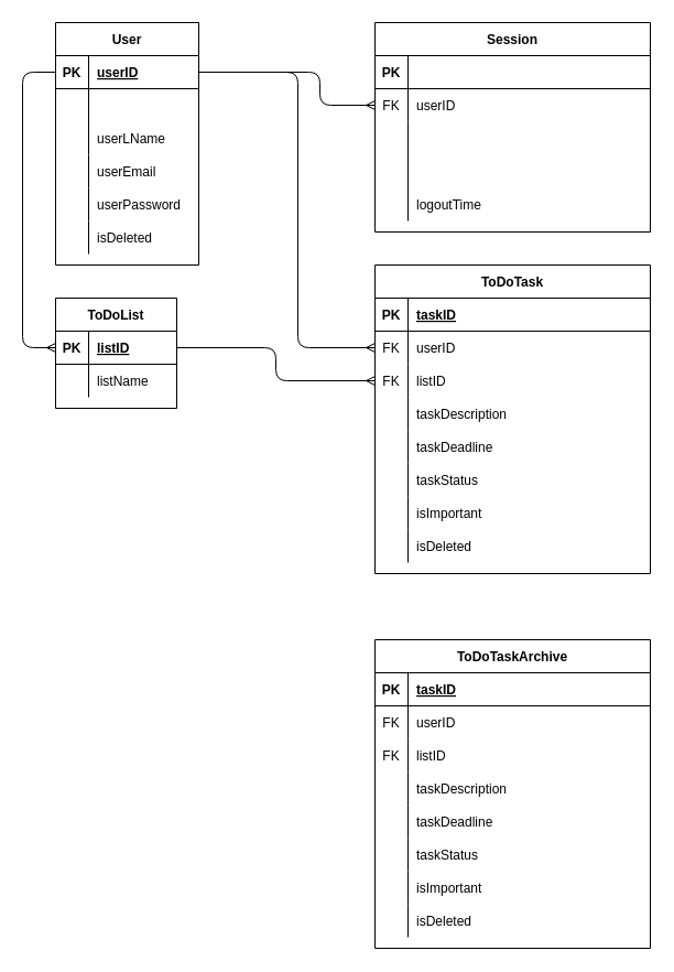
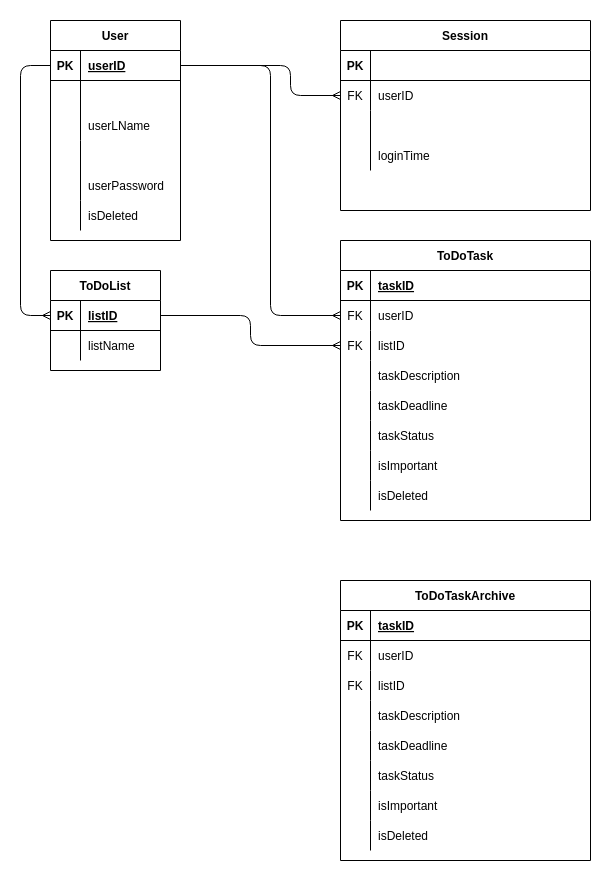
- <mxCell id="13" value="userEmail" style="shape=partialRectangle;overflow=hidden;connectable=0;fillColor=none;top=0;left=0;bottom=0;right=0;align=left;spacingLeft=6;" parent="11" vertex="1"><mxGeometry x="30" width="100" height="30" as="geometry"><mxRectangle width="100" height="30" as="alternateBounds" /></mxGeometry></mxCell>
+ <mxCell id="55" value="loginTime" style="shape=partialRectangle;overflow=hidden;connectable=0;fillColor=none;top=0;left=0;bottom=0;right=0;align=left;spacingLeft=6;" parent="53" vertex="1"><mxGeometry x="30" width="220" height="30" as="geometry"><mxRectangle width="220" height="30" as="alternateBounds" /></mxGeometry></mxCell>
- <mxCell id="58" value="logoutTime" style="shape=partialRectangle;overflow=hidden;connectable=0;fillColor=none;top=0;left=0;bottom=0;right=0;align=left;spacingLeft=6;" parent="56" vertex="1"><mxGeometry x="30" width="220" height="30" as="geometry"><mxRectangle width="220" height="30" as="alternateBounds" /></mxGeometry></mxCell>
